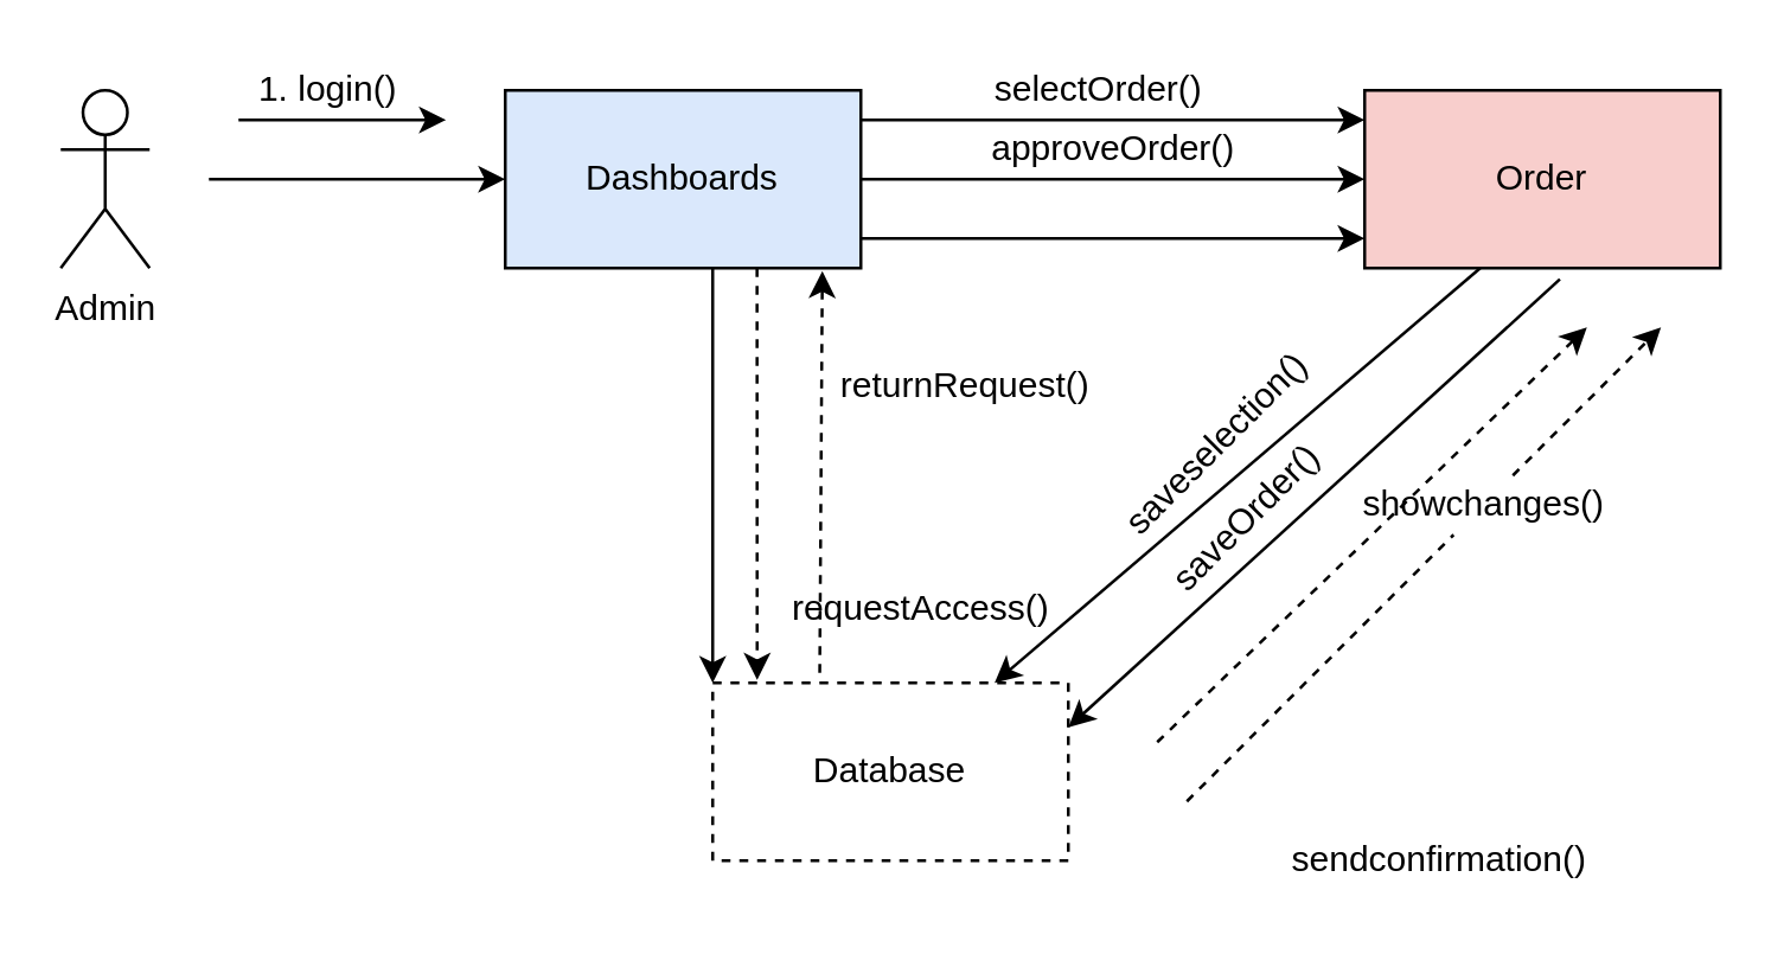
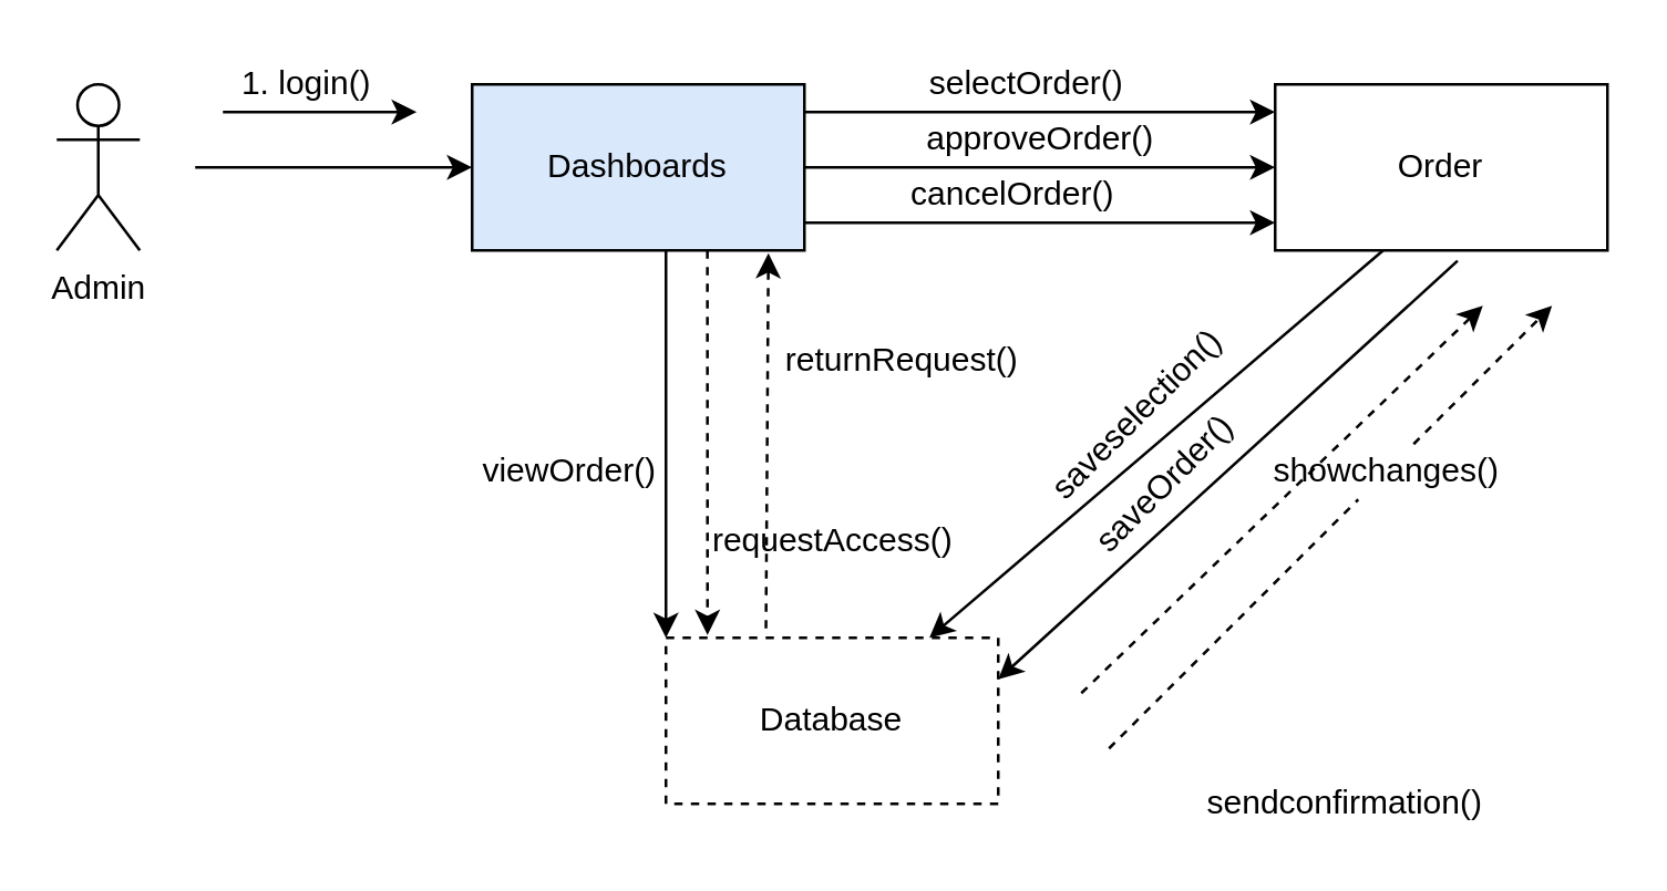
- <mxCell id="3" value="Order" style="rounded=0;whiteSpace=wrap;html=1;fillColor=#f8cecc;" vertex="1" parent="1"><mxGeometry x="460" y="30" width="120" height="60" as="geometry" /></mxCell>
+ <mxCell id="3" value="Order" style="rounded=0;whiteSpace=wrap;html=1;" vertex="1" parent="1"><mxGeometry x="460" y="30" width="120" height="60" as="geometry" /></mxCell>
+ <mxCell id="15" value="cancelOrder()" style="text;html=1;align=center;verticalAlign=middle;resizable=0;points=[];autosize=1;strokeColor=none;" vertex="1" parent="1"><mxGeometry x="320" y="60" width="90" height="20" as="geometry" /></mxCell>
+ <mxCell id="24" value="viewOrder()" style="text;html=1;align=center;verticalAlign=middle;resizable=0;points=[];autosize=1;strokeColor=none;" vertex="1" parent="1"><mxGeometry x="165" y="160" width="80" height="20" as="geometry" /></mxCell>
- <mxCell id="14" value="&lt;font style=&quot;font-size: 12px; line-height: 1.2;&quot;&gt;requestAccess()&lt;/font&gt;" style="text;html=1;align=center;verticalAlign=middle;resizable=0;points=[];autosize=1;strokeColor=none;" vertex="1" parent="1"><mxGeometry x="260" y="195" width="100" height="20" as="geometry" /></mxCell>
+ <mxCell id="14" value="&lt;font style=&quot;font-size: 12px; line-height: 1.2;&quot;&gt;requestAccess()&lt;/font&gt;" style="text;html=1;align=center;verticalAlign=middle;resizable=0;points=[];autosize=1;strokeColor=none;" vertex="1" parent="1"><mxGeometry x="250" y="185" width="100" height="20" as="geometry" /></mxCell>
